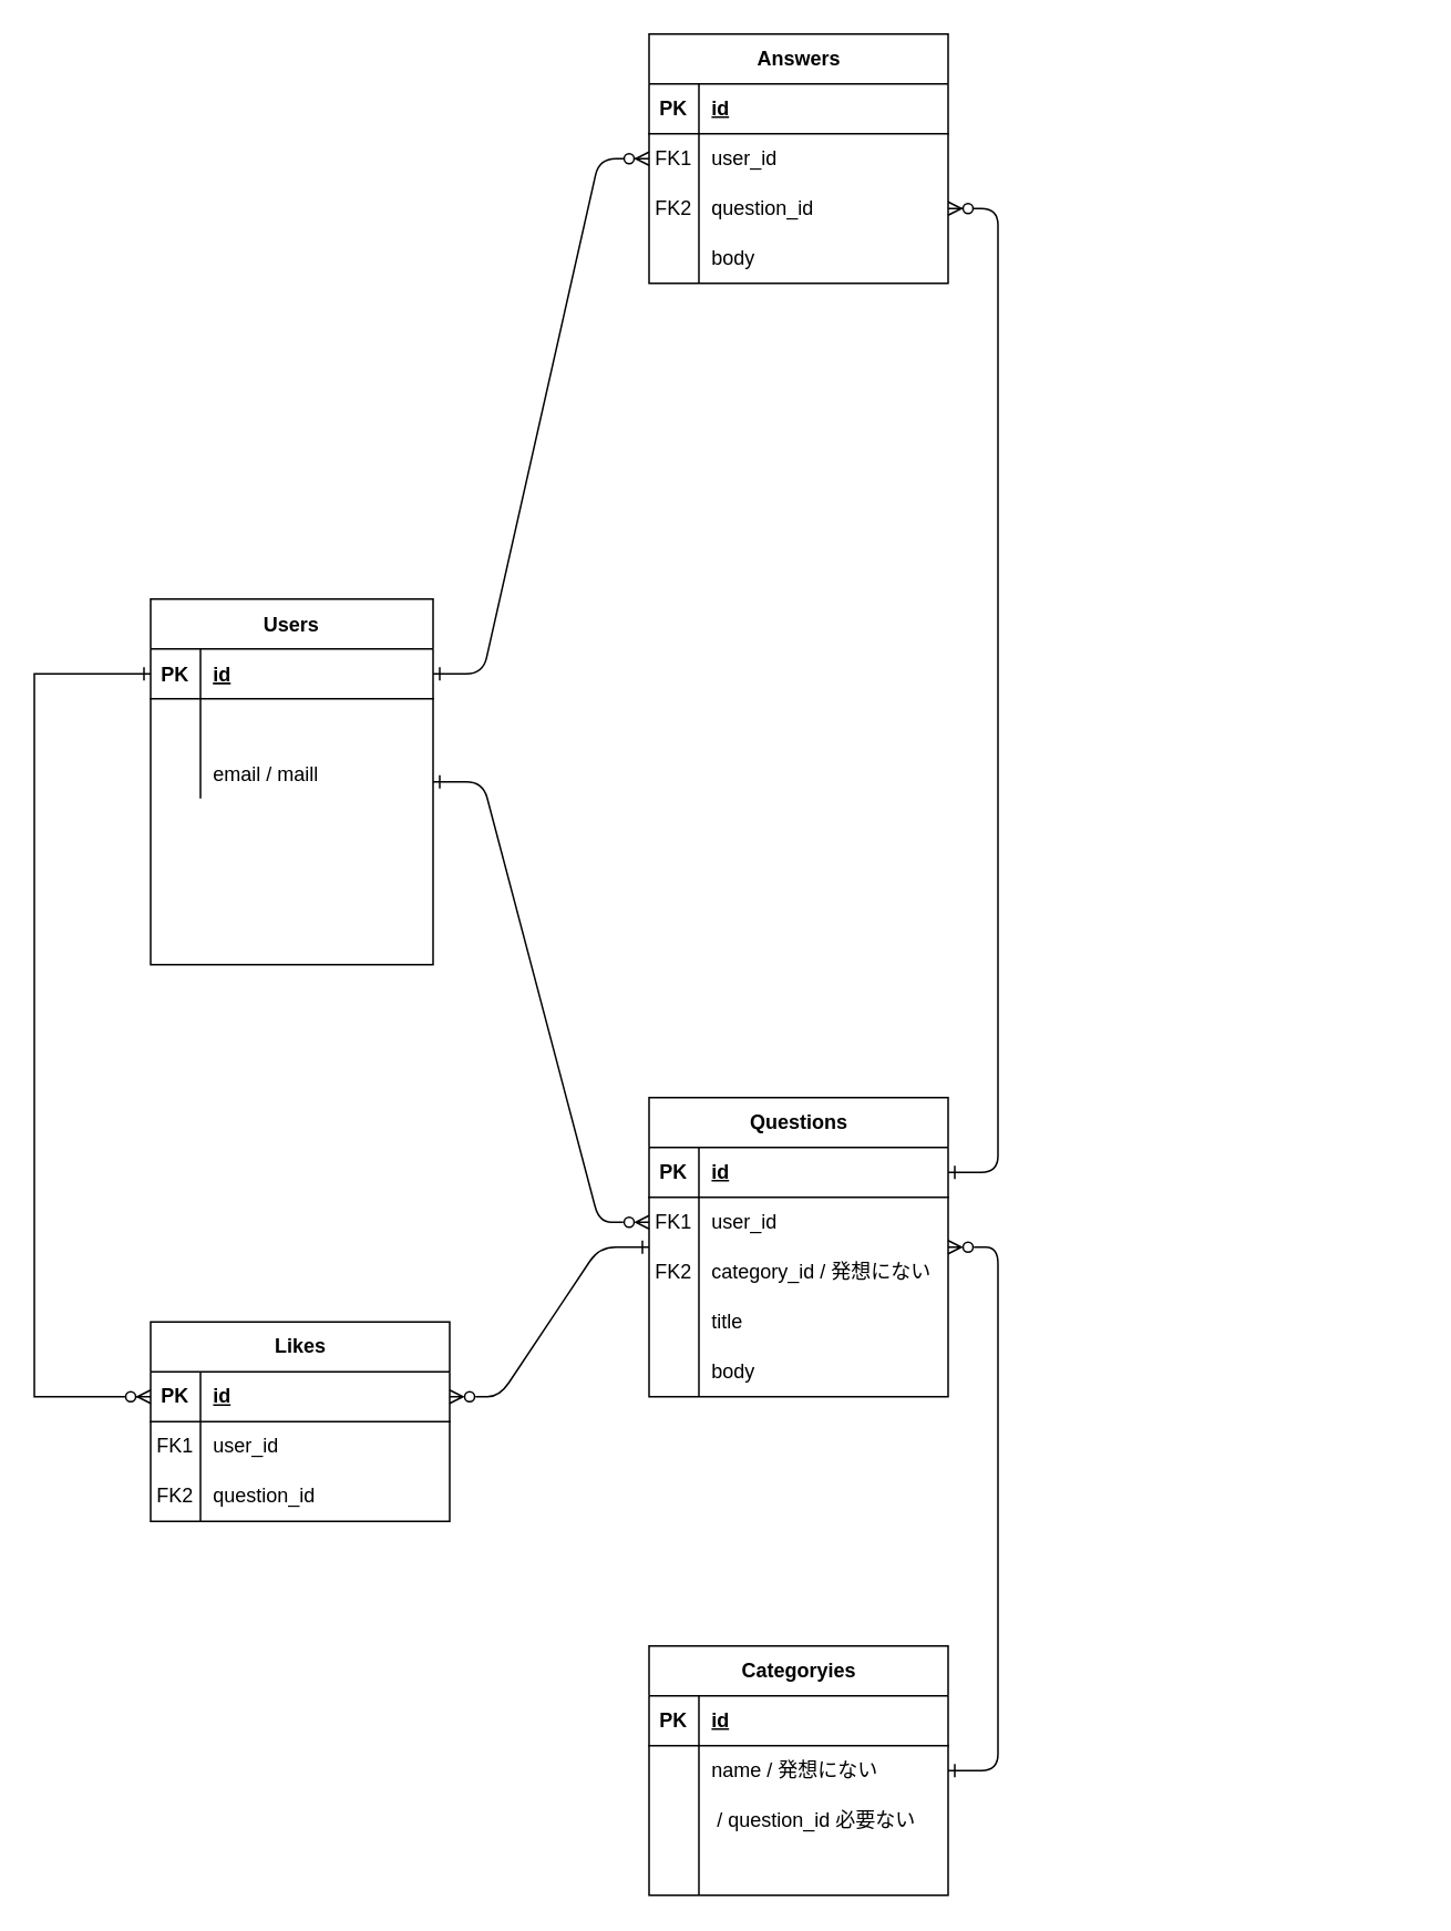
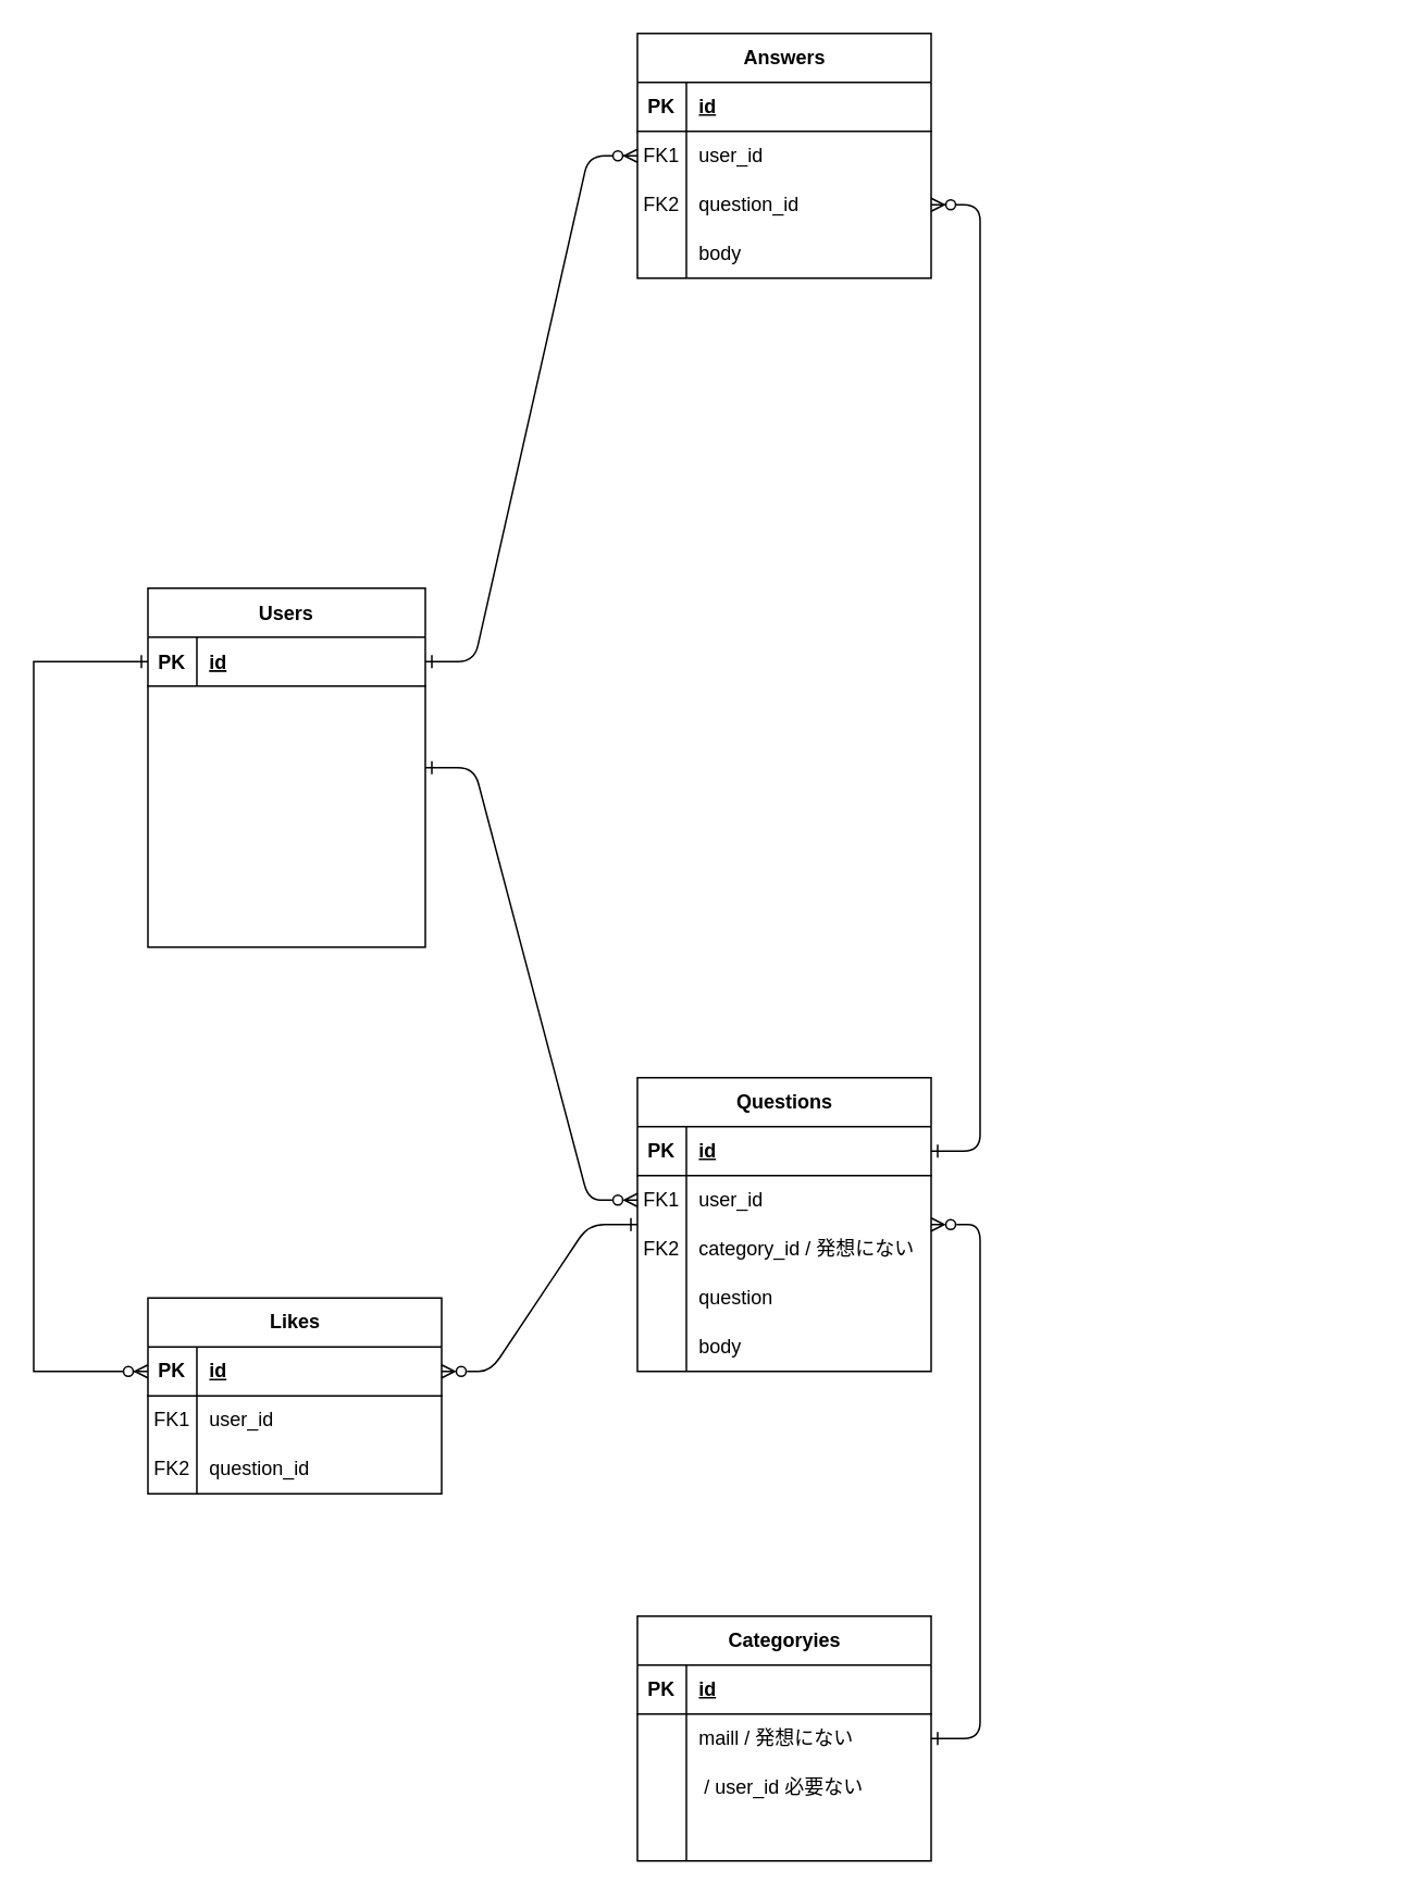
- <mxCell id="10" value="email / maill" style="shape=partialRectangle;overflow=hidden;connectable=0;fillColor=none;top=0;left=0;bottom=0;right=0;align=left;spacingLeft=6;" parent="8" vertex="1"><mxGeometry x="30" width="140" height="30" as="geometry"><mxRectangle width="140" height="30" as="alternateBounds" /></mxGeometry></mxCell>
- <mxCell id="29" value="title" style="shape=partialRectangle;connectable=0;fillColor=none;top=0;left=0;bottom=0;right=0;align=left;spacingLeft=6;overflow=hidden;whiteSpace=wrap;html=1;" parent="27" vertex="1"><mxGeometry x="30" width="150" height="30" as="geometry"><mxRectangle width="150" height="30" as="alternateBounds" /></mxGeometry></mxCell>
+ <mxCell id="29" value="question" style="shape=partialRectangle;connectable=0;fillColor=none;top=0;left=0;bottom=0;right=0;align=left;spacingLeft=6;overflow=hidden;whiteSpace=wrap;html=1;" parent="27" vertex="1"><mxGeometry x="30" width="150" height="30" as="geometry"><mxRectangle width="150" height="30" as="alternateBounds" /></mxGeometry></mxCell>
- <mxCell id="52" value="name / 発想にない" style="shape=partialRectangle;connectable=0;fillColor=none;top=0;left=0;bottom=0;right=0;align=left;spacingLeft=6;overflow=hidden;whiteSpace=wrap;html=1;" parent="50" vertex="1"><mxGeometry x="30" width="150" height="30" as="geometry"><mxRectangle width="150" height="30" as="alternateBounds" /></mxGeometry></mxCell>
+ <mxCell id="52" value="maill / 発想にない" style="shape=partialRectangle;connectable=0;fillColor=none;top=0;left=0;bottom=0;right=0;align=left;spacingLeft=6;overflow=hidden;whiteSpace=wrap;html=1;" parent="50" vertex="1"><mxGeometry x="30" width="150" height="30" as="geometry"><mxRectangle width="150" height="30" as="alternateBounds" /></mxGeometry></mxCell>
- <mxCell id="55" value="&amp;nbsp;/ question_id 必要ない" style="shape=partialRectangle;connectable=0;fillColor=none;top=0;left=0;bottom=0;right=0;align=left;spacingLeft=6;overflow=hidden;whiteSpace=wrap;html=1;" parent="53" vertex="1"><mxGeometry x="30" width="150" height="30" as="geometry"><mxRectangle width="150" height="30" as="alternateBounds" /></mxGeometry></mxCell>
+ <mxCell id="55" value="&amp;nbsp;/ user_id 必要ない" style="shape=partialRectangle;connectable=0;fillColor=none;top=0;left=0;bottom=0;right=0;align=left;spacingLeft=6;overflow=hidden;whiteSpace=wrap;html=1;" parent="53" vertex="1"><mxGeometry x="30" width="150" height="30" as="geometry"><mxRectangle width="150" height="30" as="alternateBounds" /></mxGeometry></mxCell>
